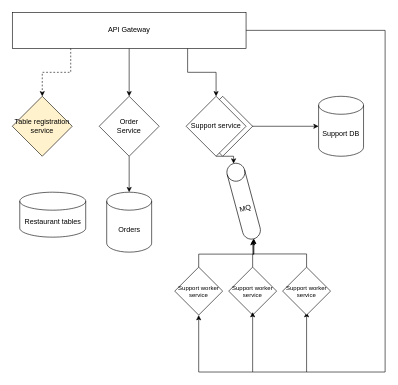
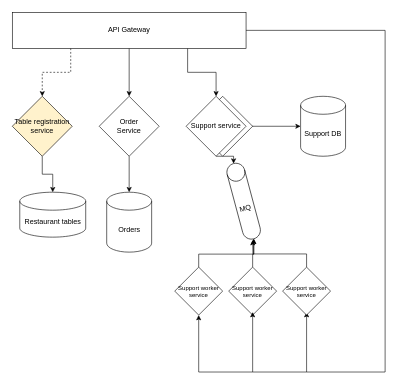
- <mxCell id="13" value="&lt;div&gt;Support DB&lt;/div&gt;" style="shape=cylinder3;whiteSpace=wrap;html=1;boundedLbl=1;backgroundOutline=1;size=15;" parent="1" vertex="1"><mxGeometry x="531" y="160" width="75" height="100" as="geometry" /></mxCell>
+ <mxCell id="13" value="&lt;div&gt;Support DB&lt;/div&gt;" style="shape=cylinder3;whiteSpace=wrap;html=1;boundedLbl=1;backgroundOutline=1;size=15;" parent="1" vertex="1"><mxGeometry x="501" y="160" width="75" height="100" as="geometry" /></mxCell>
+ <mxCell id="12" style="edgeStyle=orthogonalEdgeStyle;rounded=0;orthogonalLoop=1;jettySize=auto;html=1;exitX=0.5;exitY=1;exitDx=0;exitDy=0;entryX=0.5;entryY=0;entryDx=0;entryDy=0;entryPerimeter=0;" parent="1" source="10" target="11" edge="1"><mxGeometry relative="1" as="geometry" /></mxCell>
